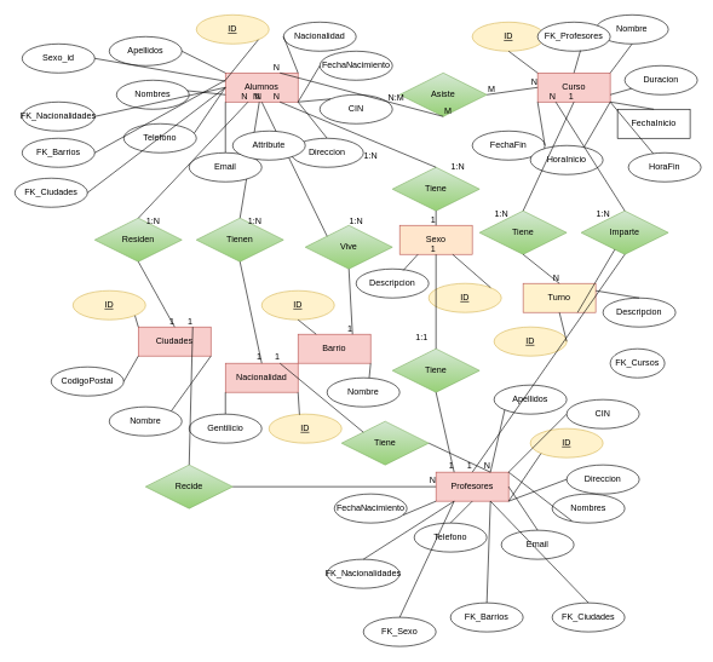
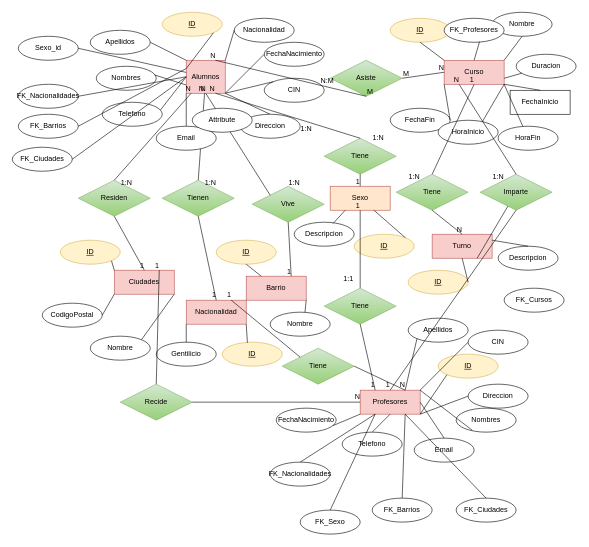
- <mxCell id="2" value="Alumnos" style="whiteSpace=wrap;html=1;align=center;fillColor=#f8cecc;strokeColor=#b85450;" parent="1" vertex="1"><mxGeometry x="310" y="100" width="100" height="40" as="geometry" /></mxCell>
+ <mxCell id="2" value="Alumnos" style="whiteSpace=wrap;html=1;align=center;fillColor=#f8cecc;strokeColor=#b85450;" parent="1" vertex="1"><mxGeometry x="310" y="100" width="65" height="55" as="geometry" /></mxCell>
- <mxCell id="64" value="HoraFin" style="ellipse;whiteSpace=wrap;html=1;align=center;" parent="1" vertex="1"><mxGeometry x="865" y="210" width="100" height="40" as="geometry" /></mxCell>
+ <mxCell id="64" value="HoraFin" style="ellipse;whiteSpace=wrap;html=1;align=center;" parent="1" vertex="1"><mxGeometry x="830" y="210" width="100" height="40" as="geometry" /></mxCell>
- <mxCell id="72" value="Turno" style="whiteSpace=wrap;html=1;align=center;fillColor=#fff2cc;strokeColor=#b85450;" parent="1" vertex="1"><mxGeometry x="720" y="390" width="100" height="40" as="geometry" /></mxCell>
+ <mxCell id="72" value="Turno" style="whiteSpace=wrap;html=1;align=center;fillColor=#f8cecc;strokeColor=#b85450;" parent="1" vertex="1"><mxGeometry x="720" y="390" width="100" height="40" as="geometry" /></mxCell>
- <mxCell id="158" value="FK_Cursos" style="ellipse;whiteSpace=wrap;html=1;align=center;" vertex="1" parent="1"><mxGeometry x="840" y="480" width="75" height="40" as="geometry" /></mxCell>
+ <mxCell id="158" value="FK_Cursos" style="ellipse;whiteSpace=wrap;html=1;align=center;" vertex="1" parent="1"><mxGeometry x="840" y="480" width="100" height="40" as="geometry" /></mxCell>
